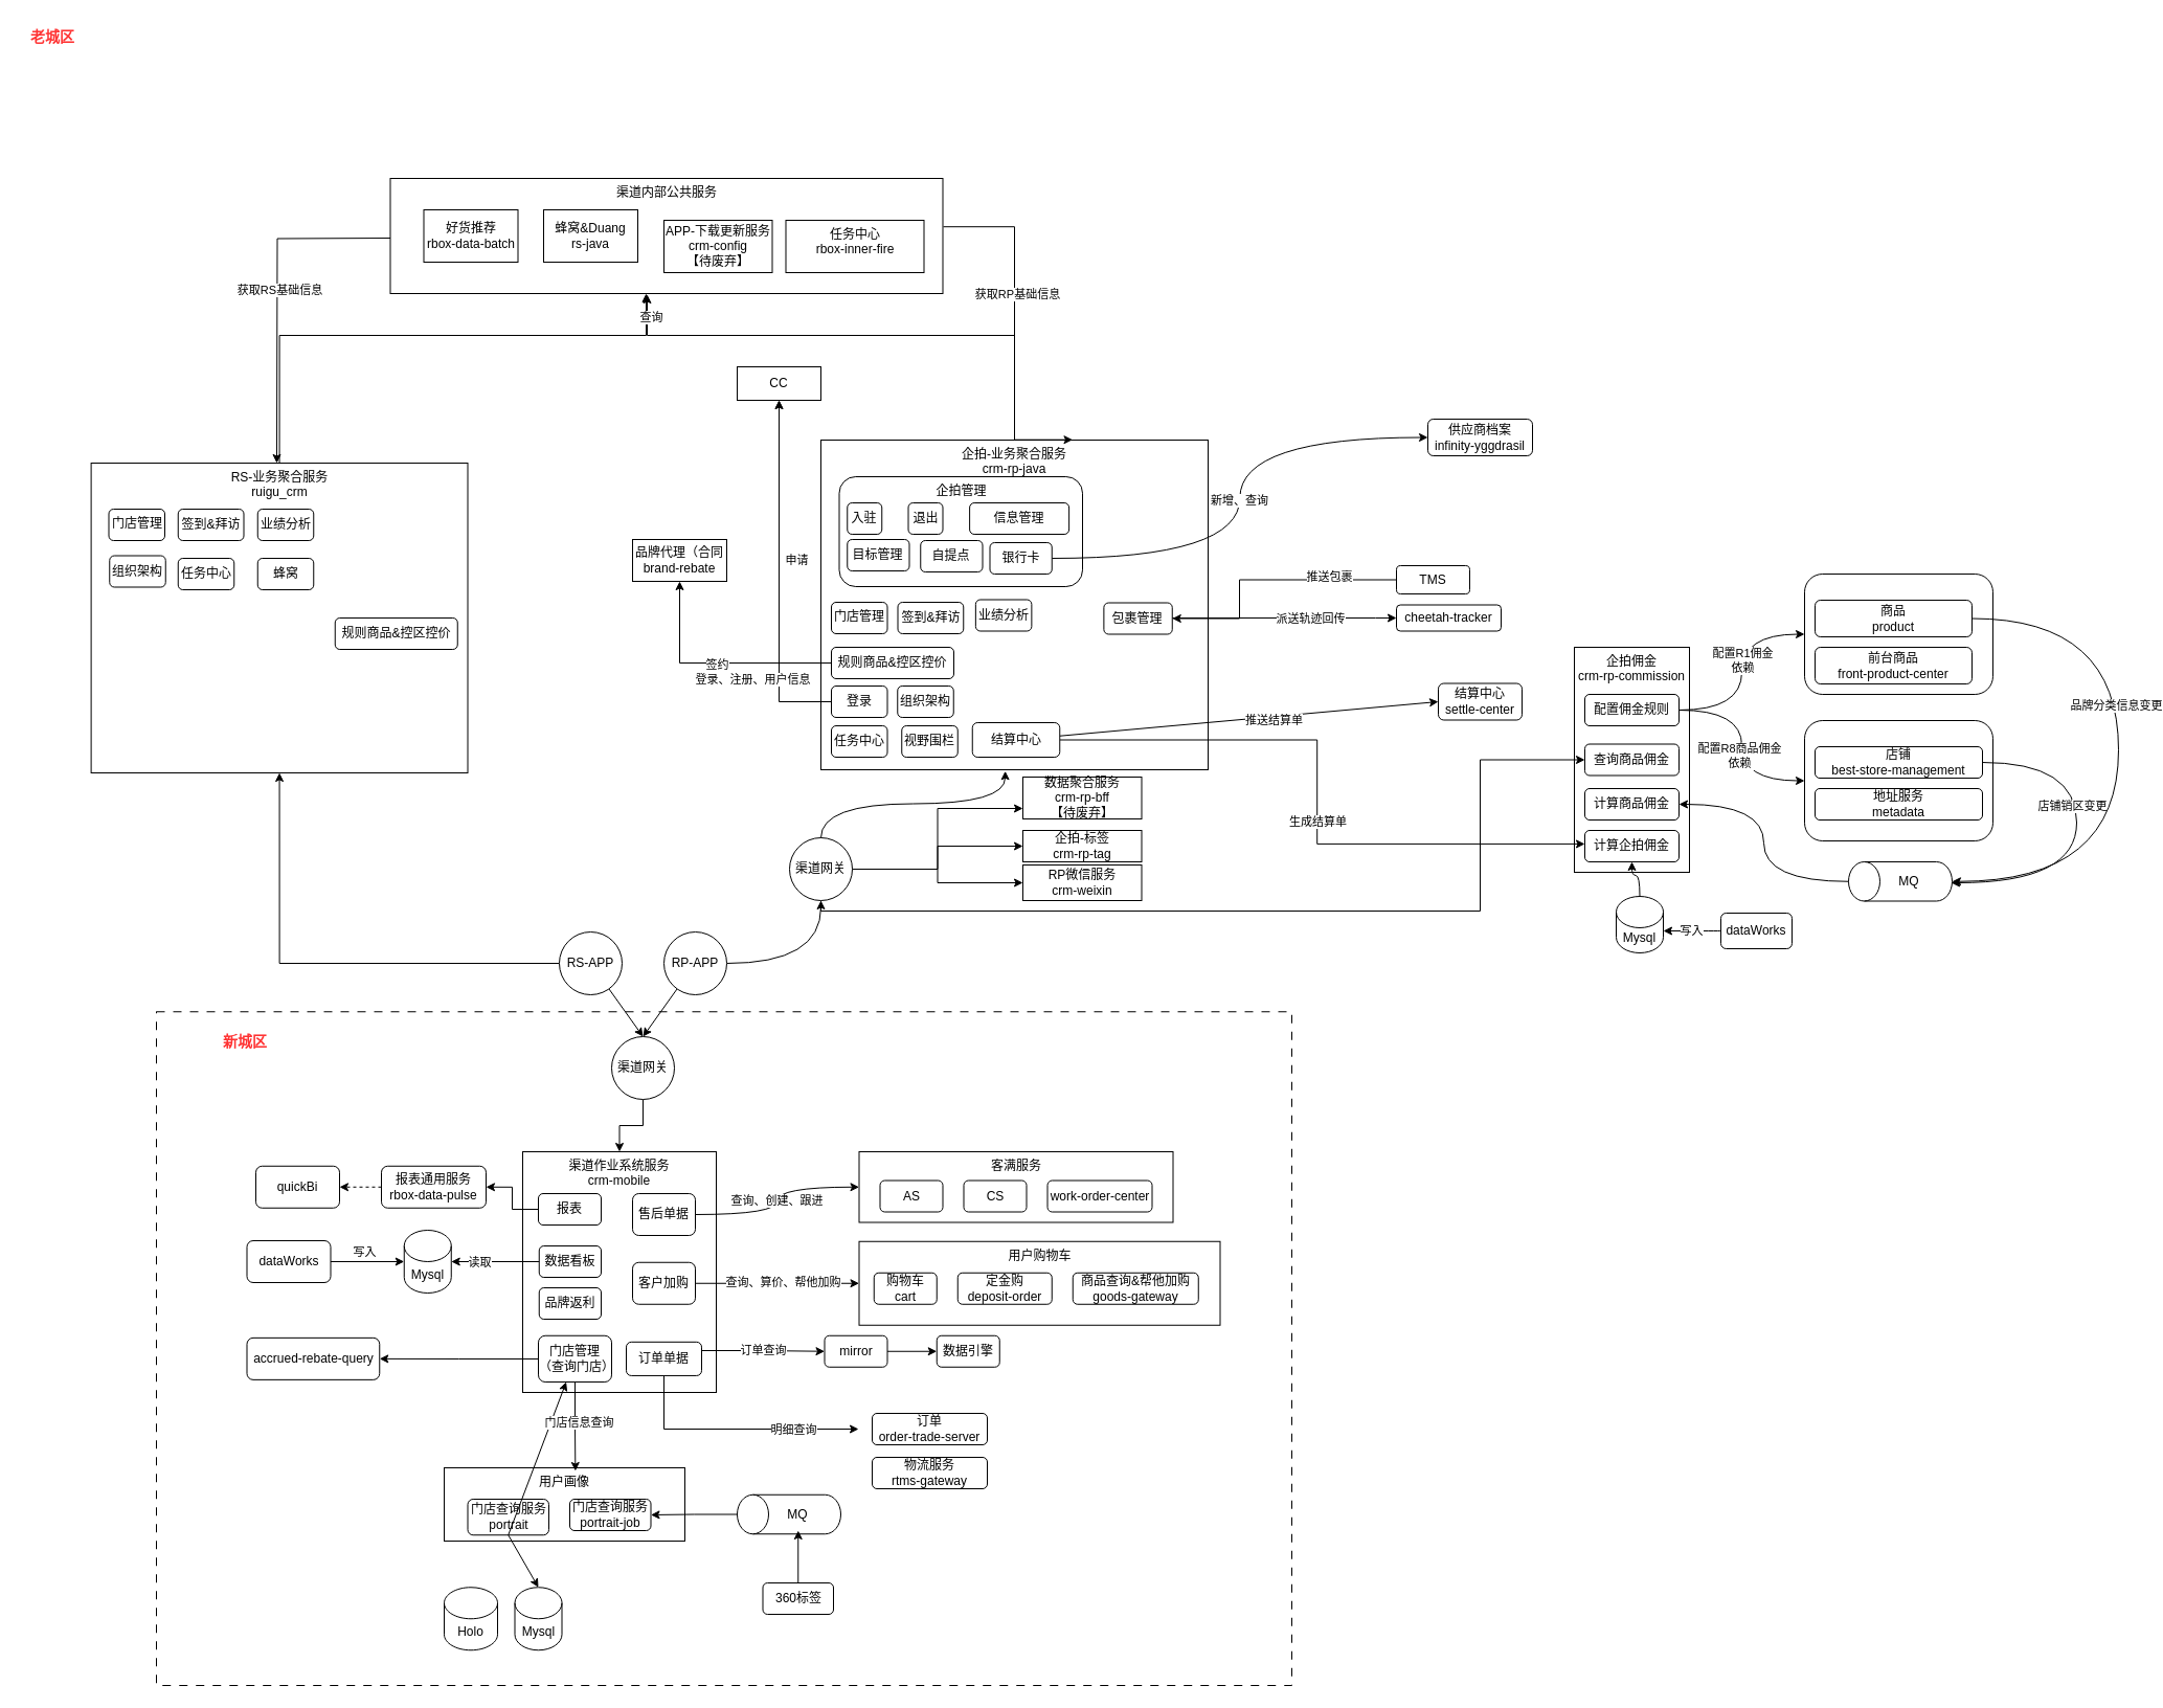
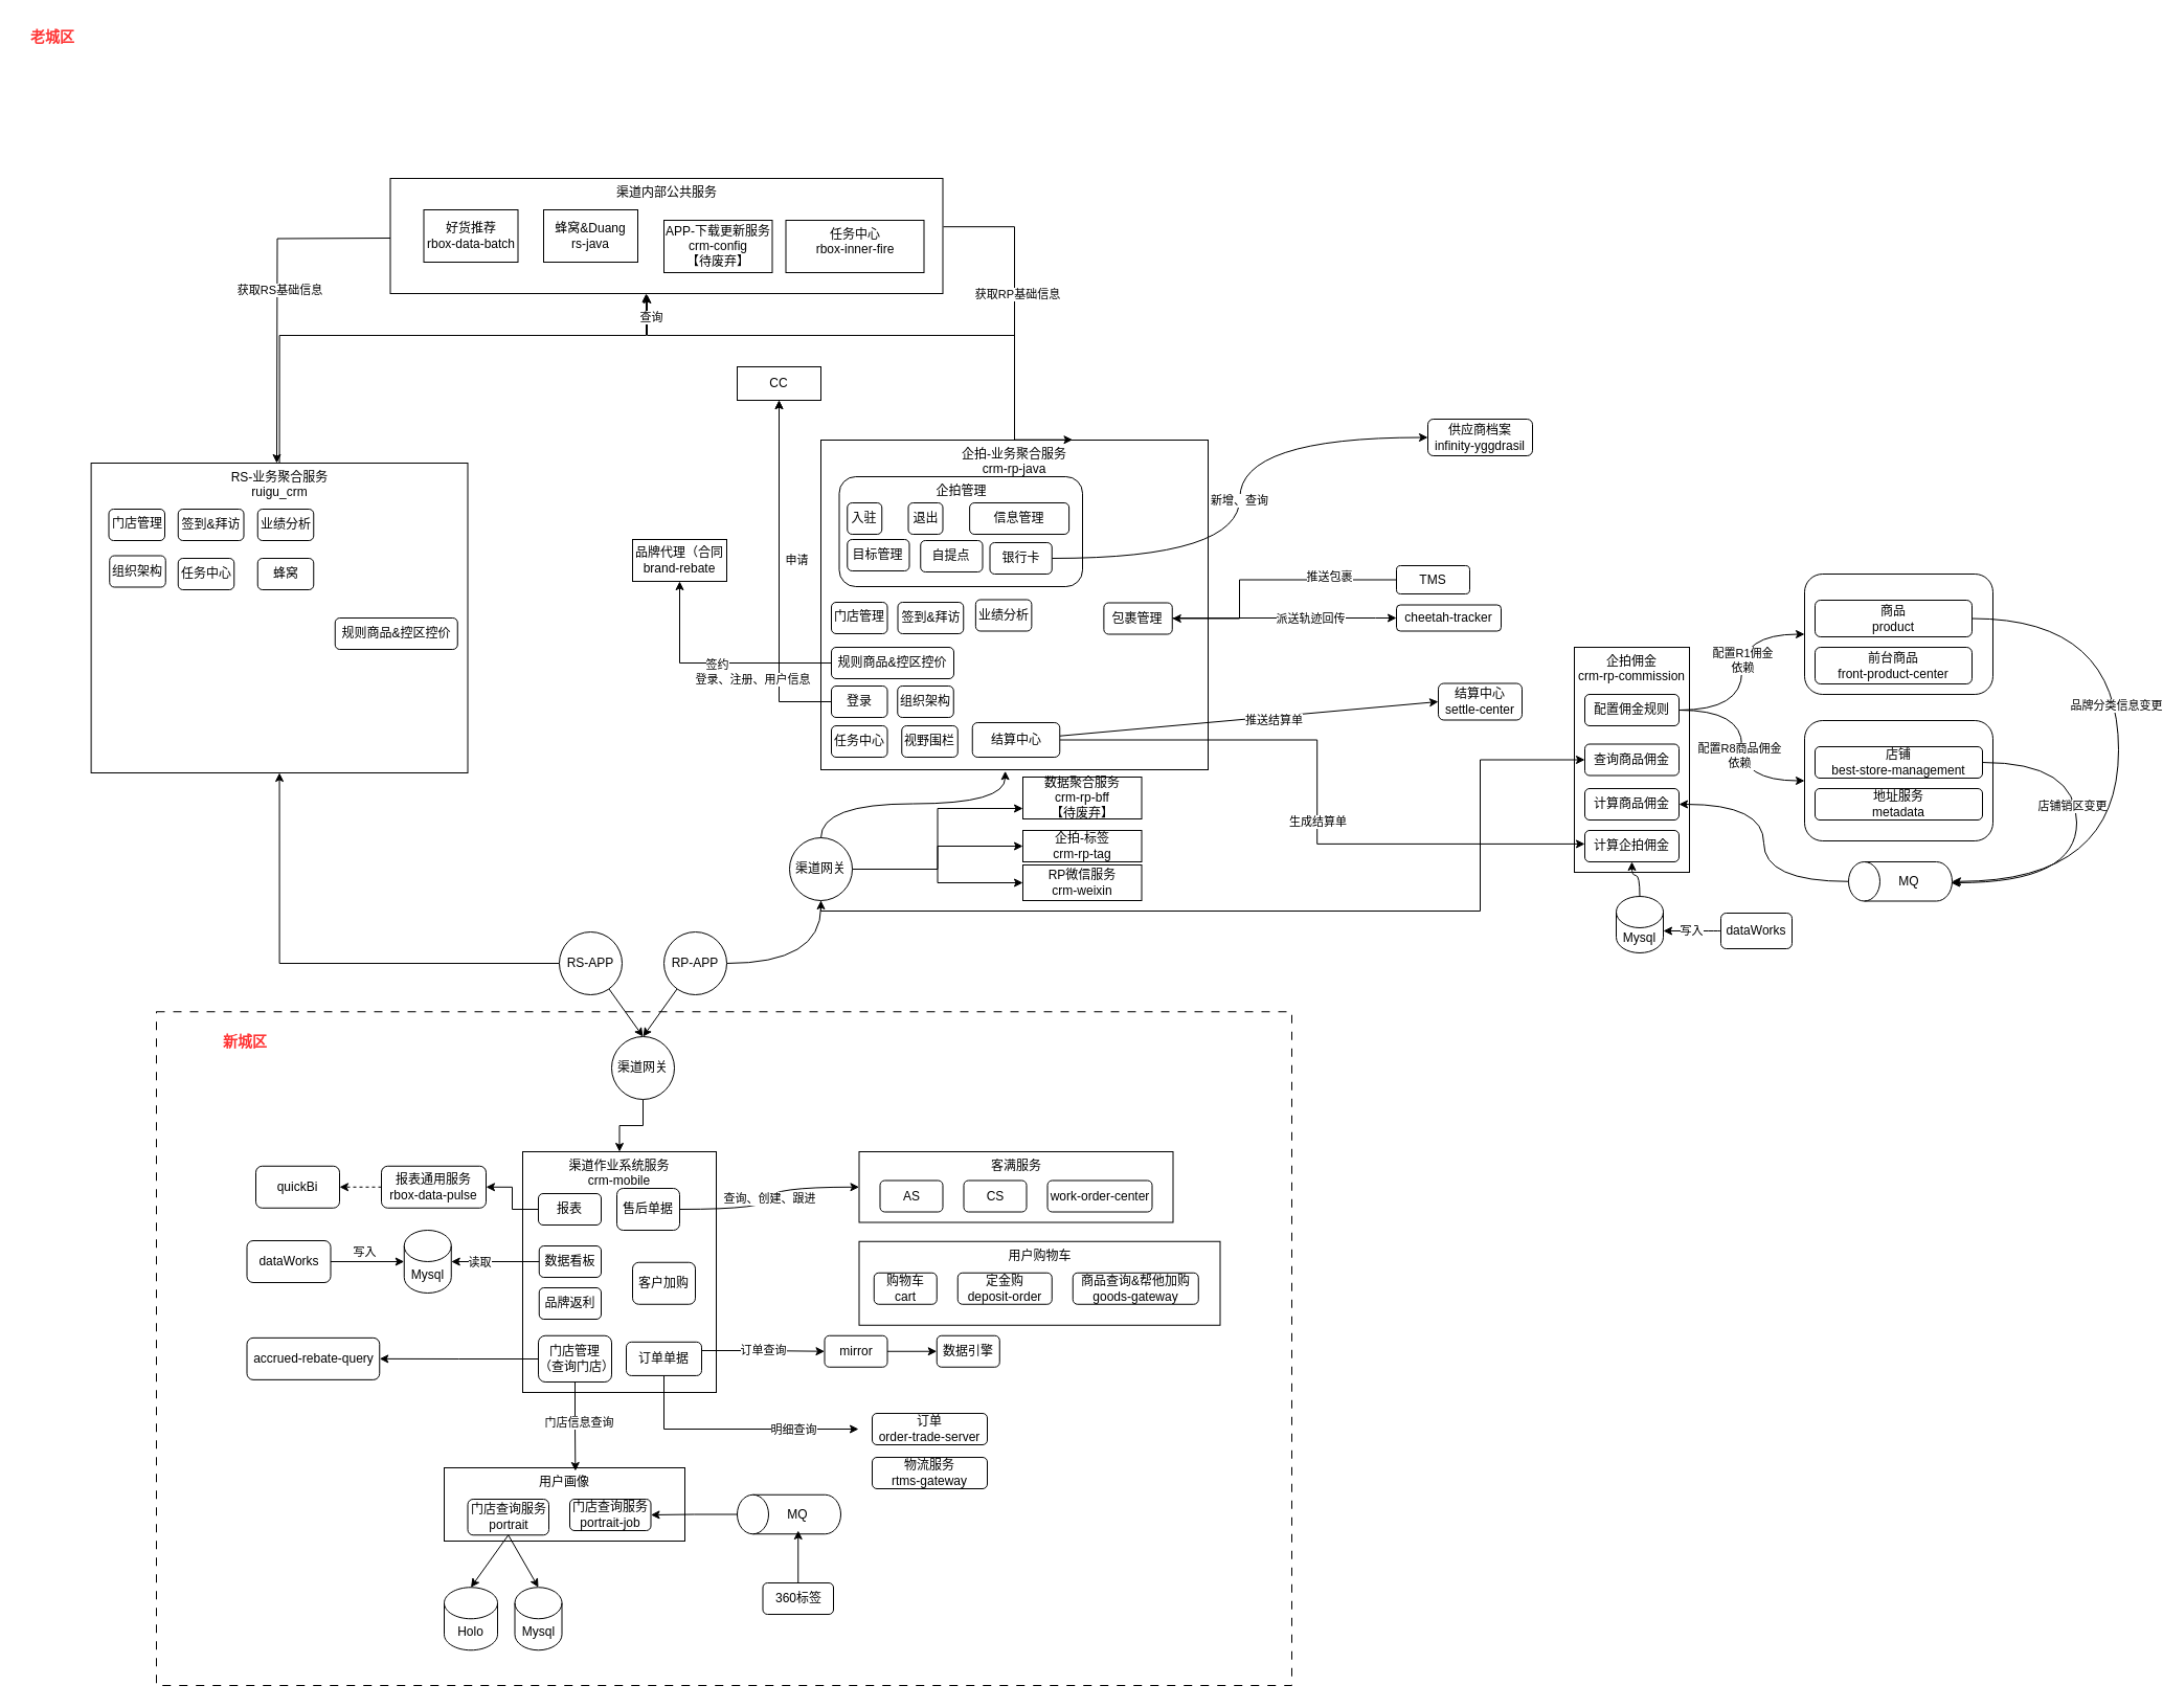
- <mxCell id="20" value="售后单据" style="rounded=1;whiteSpace=wrap;html=1;" vertex="1" parent="1"><mxGeometry x="604" y="1140" width="60" height="40" as="geometry" /></mxCell>
+ <mxCell id="20" value="售后单据" style="rounded=1;whiteSpace=wrap;html=1;" vertex="1" parent="1"><mxGeometry x="589" y="1135" width="60" height="40" as="geometry" /></mxCell>
- <mxCell id="61" style="edgeStyle=orthogonalEdgeStyle;rounded=0;orthogonalLoop=1;jettySize=auto;html=1;entryX=0;entryY=0.5;entryDx=0;entryDy=0;" edge="1" parent="1" source="63" target="9"><mxGeometry relative="1" as="geometry" /></mxCell>
- <mxCell id="62" value="查询、算价、帮他加购" style="edgeLabel;html=1;align=center;verticalAlign=middle;resizable=0;points=[];" vertex="1" connectable="0" parent="61"><mxGeometry x="0.067" y="1" relative="1" as="geometry"><mxPoint as="offset" /></mxGeometry></mxCell>
- <mxCell id="57" style="rounded=0;orthogonalLoop=1;jettySize=auto;html=1;exitX=0.5;exitY=1;exitDx=0;exitDy=0;" edge="1" parent="1" source="38" target="33"><mxGeometry relative="1" as="geometry" /></mxCell>
+ <mxCell id="57" style="rounded=0;orthogonalLoop=1;jettySize=auto;html=1;exitX=0.5;exitY=1;exitDx=0;exitDy=0;entryX=0.5;entryY=0;entryDx=0;entryDy=0;entryPerimeter=0;" edge="1" parent="1" source="38" target="55"><mxGeometry relative="1" as="geometry" /></mxCell>
